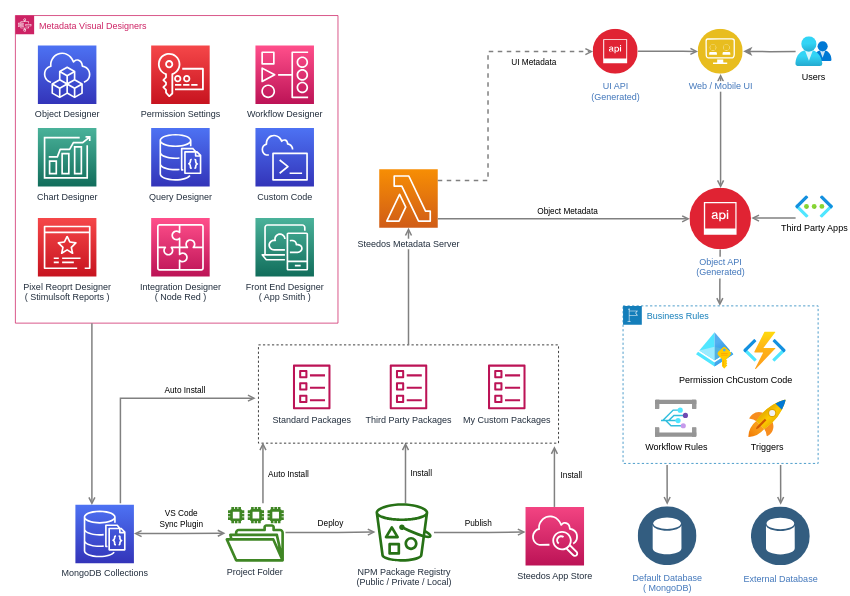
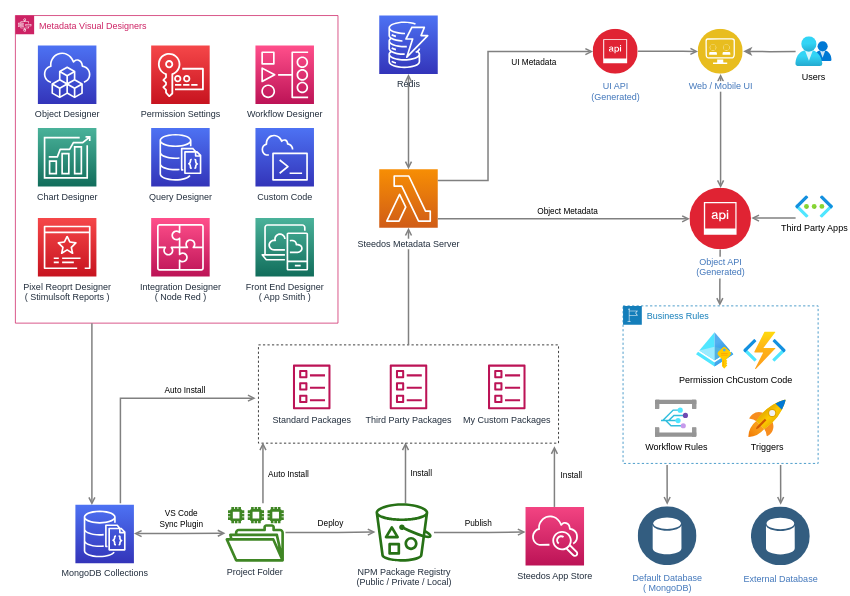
+ <mxCell id="38" value="Redis" style="sketch=0;points=[[0,0,0],[0.25,0,0],[0.5,0,0],[0.75,0,0],[1,0,0],[0,1,0],[0.25,1,0],[0.5,1,0],[0.75,1,0],[1,1,0],[0,0.25,0],[0,0.5,0],[0,0.75,0],[1,0.25,0],[1,0.5,0],[1,0.75,0]];outlineConnect=0;fontColor=#232F3E;gradientColor=#4D72F3;gradientDirection=north;fillColor=#3334B9;strokeColor=#ffffff;dashed=0;verticalLabelPosition=bottom;verticalAlign=top;align=center;html=1;fontSize=12;fontStyle=0;aspect=fixed;shape=mxgraph.aws4.resourceIcon;resIcon=mxgraph.aws4.dynamodb;" vertex="1" parent="1"><mxGeometry x="505" y="20" width="78" height="78" as="geometry" /></mxCell>
- <mxCell id="42" style="edgeStyle=orthogonalEdgeStyle;rounded=0;orthogonalLoop=1;jettySize=auto;html=1;startArrow=none;startFill=0;endArrow=open;endFill=0;strokeColor=#808080;strokeWidth=2;dashed=1;" edge="1" parent="1" source="25" target="40"><mxGeometry relative="1" as="geometry"><Array as="points"><mxPoint x="650" y="240" /><mxPoint x="650" y="68" /></Array><mxPoint x="720" y="318" as="sourcePoint" /><mxPoint x="900.22" y="178" as="targetPoint" /></mxGeometry></mxCell>
+ <mxCell id="42" style="edgeStyle=orthogonalEdgeStyle;rounded=0;orthogonalLoop=1;jettySize=auto;html=1;startArrow=none;startFill=0;endArrow=open;endFill=0;strokeColor=#808080;strokeWidth=2;" edge="1" parent="1" source="25" target="40"><mxGeometry relative="1" as="geometry"><Array as="points"><mxPoint x="650" y="240" /><mxPoint x="650" y="68" /></Array><mxPoint x="720" y="318" as="sourcePoint" /><mxPoint x="900.22" y="178" as="targetPoint" /></mxGeometry></mxCell>
+ <mxCell id="2" style="edgeStyle=orthogonalEdgeStyle;rounded=0;orthogonalLoop=1;jettySize=auto;html=1;startArrow=open;startFill=0;endArrow=open;endFill=0;strokeColor=#808080;strokeWidth=2;exitX=0.5;exitY=1;exitDx=0;exitDy=0;exitPerimeter=0;" edge="1" parent="1" source="38" target="25"><mxGeometry relative="1" as="geometry"><mxPoint x="780" y="160" as="sourcePoint" /><mxPoint x="580" y="230" as="targetPoint" /><Array as="points" /></mxGeometry></mxCell>
